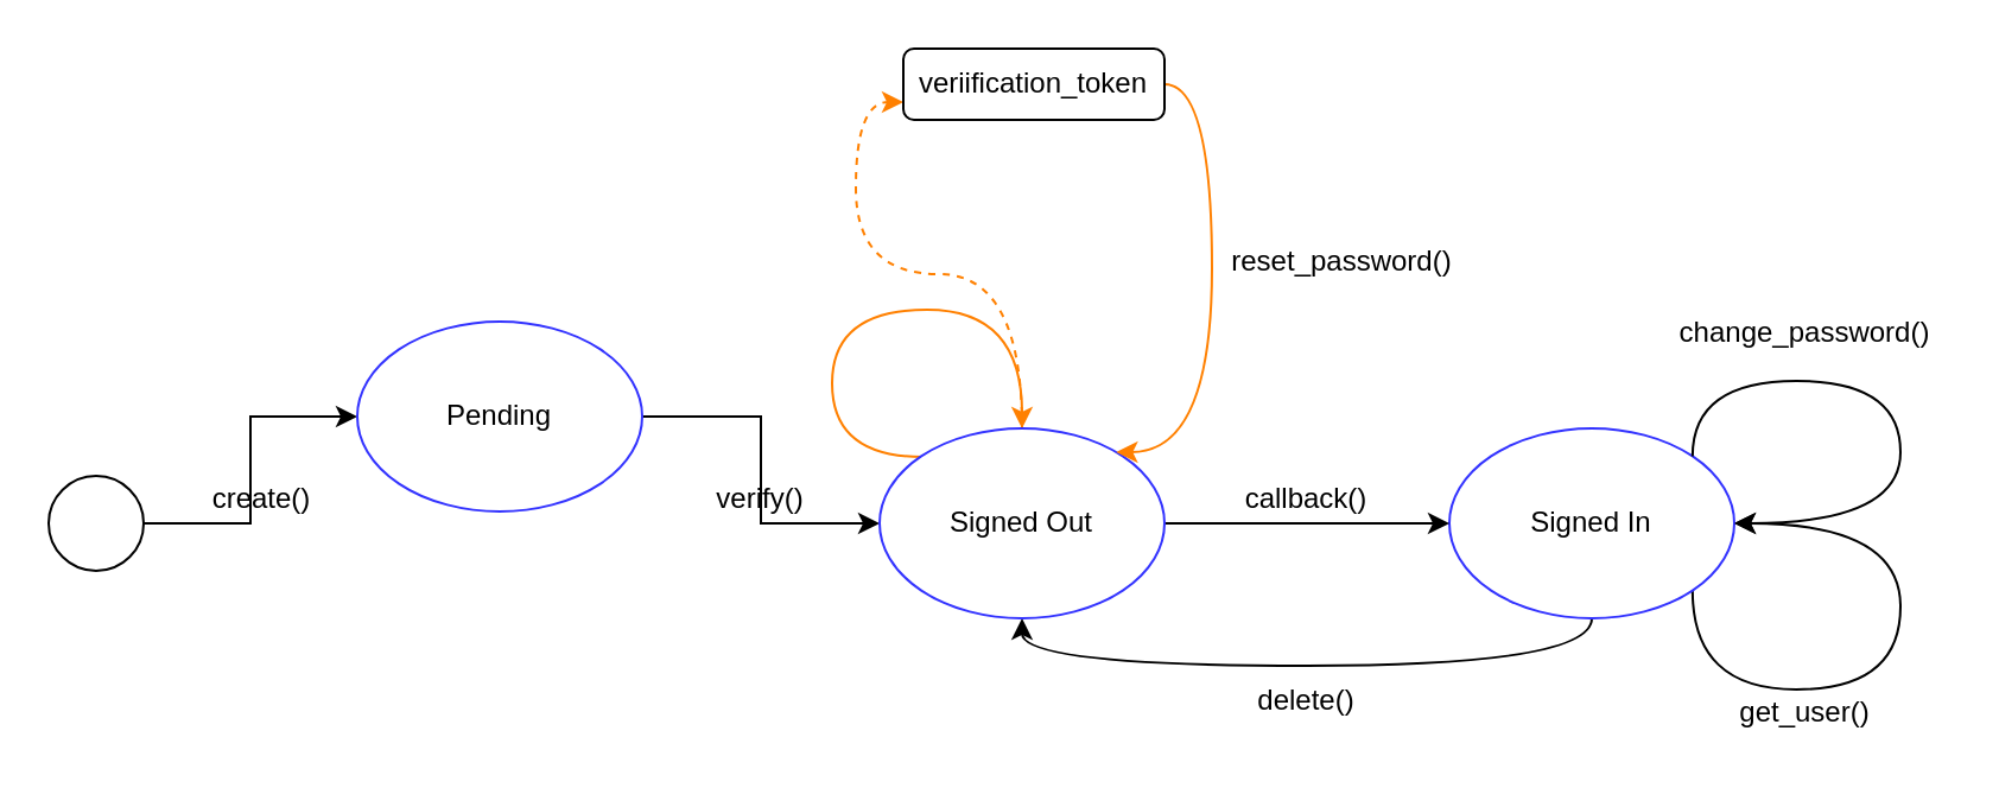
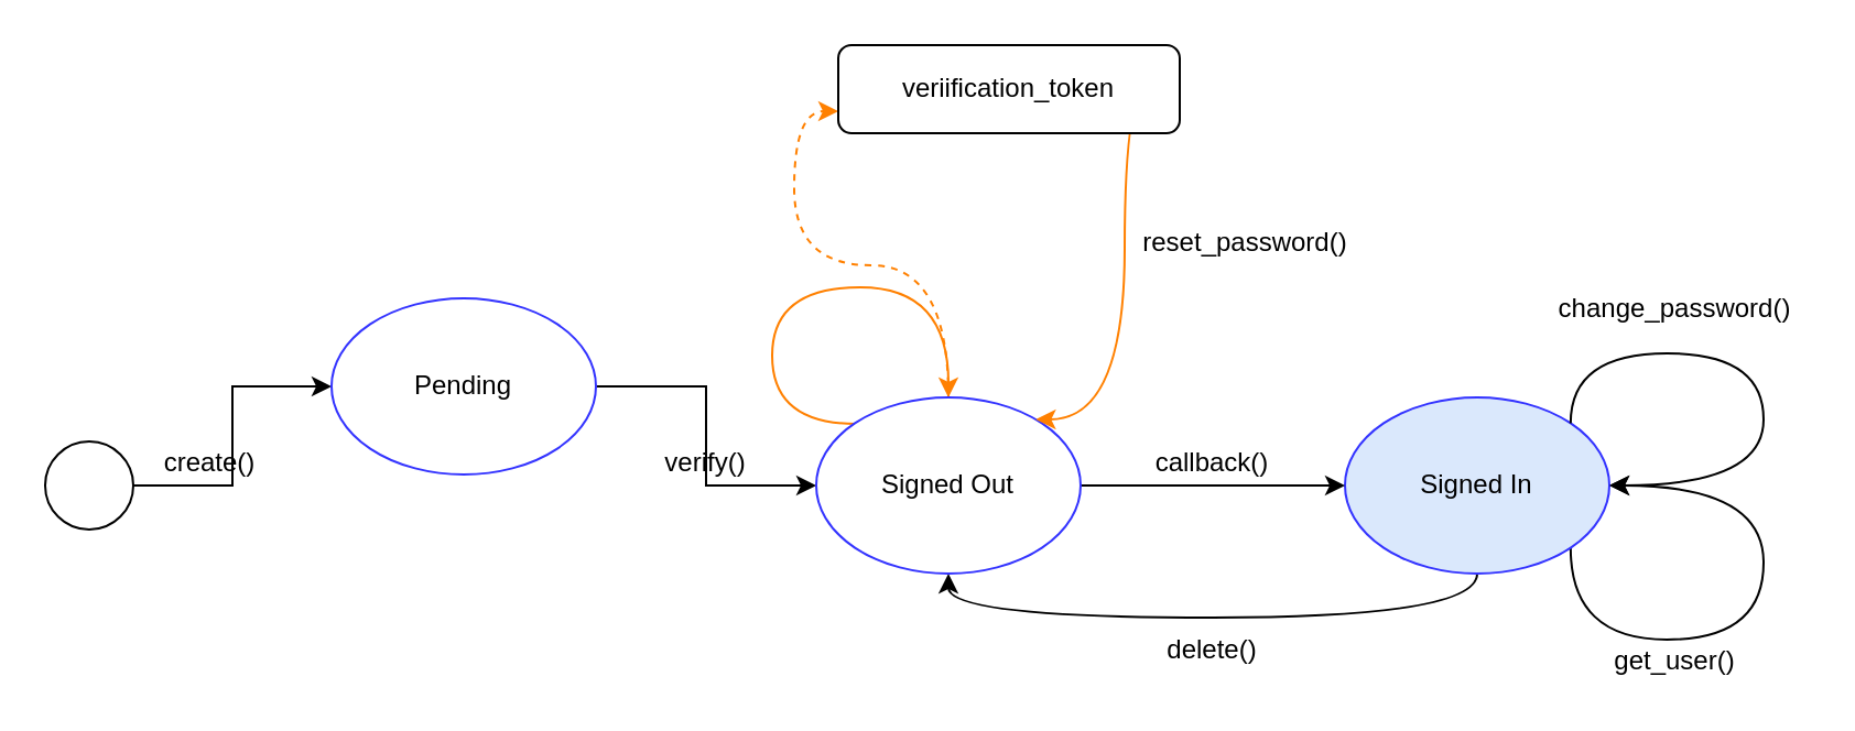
- <mxCell id="20" value="veriification_token" style="rounded=1;whiteSpace=wrap;html=1;" vertex="1" parent="1"><mxGeometry x="380" y="20" width="110" height="30" as="geometry" /></mxCell>
+ <mxCell id="20" value="veriification_token" style="rounded=1;whiteSpace=wrap;html=1;" vertex="1" parent="1"><mxGeometry x="380" y="20" width="155" height="40" as="geometry" /></mxCell>
- <mxCell id="13" value="create()" style="text;html=1;strokeColor=none;fillColor=none;align=center;verticalAlign=middle;whiteSpace=wrap;rounded=0;" vertex="1" parent="1"><mxGeometry x="90" y="200" width="40" height="20" as="geometry" /></mxCell>
+ <mxCell id="13" value="create()" style="text;html=1;strokeColor=none;fillColor=none;align=center;verticalAlign=middle;whiteSpace=wrap;rounded=0;" vertex="1" parent="1"><mxGeometry x="75" y="200" width="40" height="20" as="geometry" /></mxCell>
- <mxCell id="8" value="Signed In" style="ellipse;whiteSpace=wrap;html=1;strokeColor=#3333FF;" vertex="1" parent="1"><mxGeometry x="610" y="180" width="120" height="80" as="geometry" /></mxCell>
+ <mxCell id="8" value="Signed In" style="ellipse;whiteSpace=wrap;html=1;strokeColor=#3333FF;fillColor=#dae8fc;" vertex="1" parent="1"><mxGeometry x="610" y="180" width="120" height="80" as="geometry" /></mxCell>
